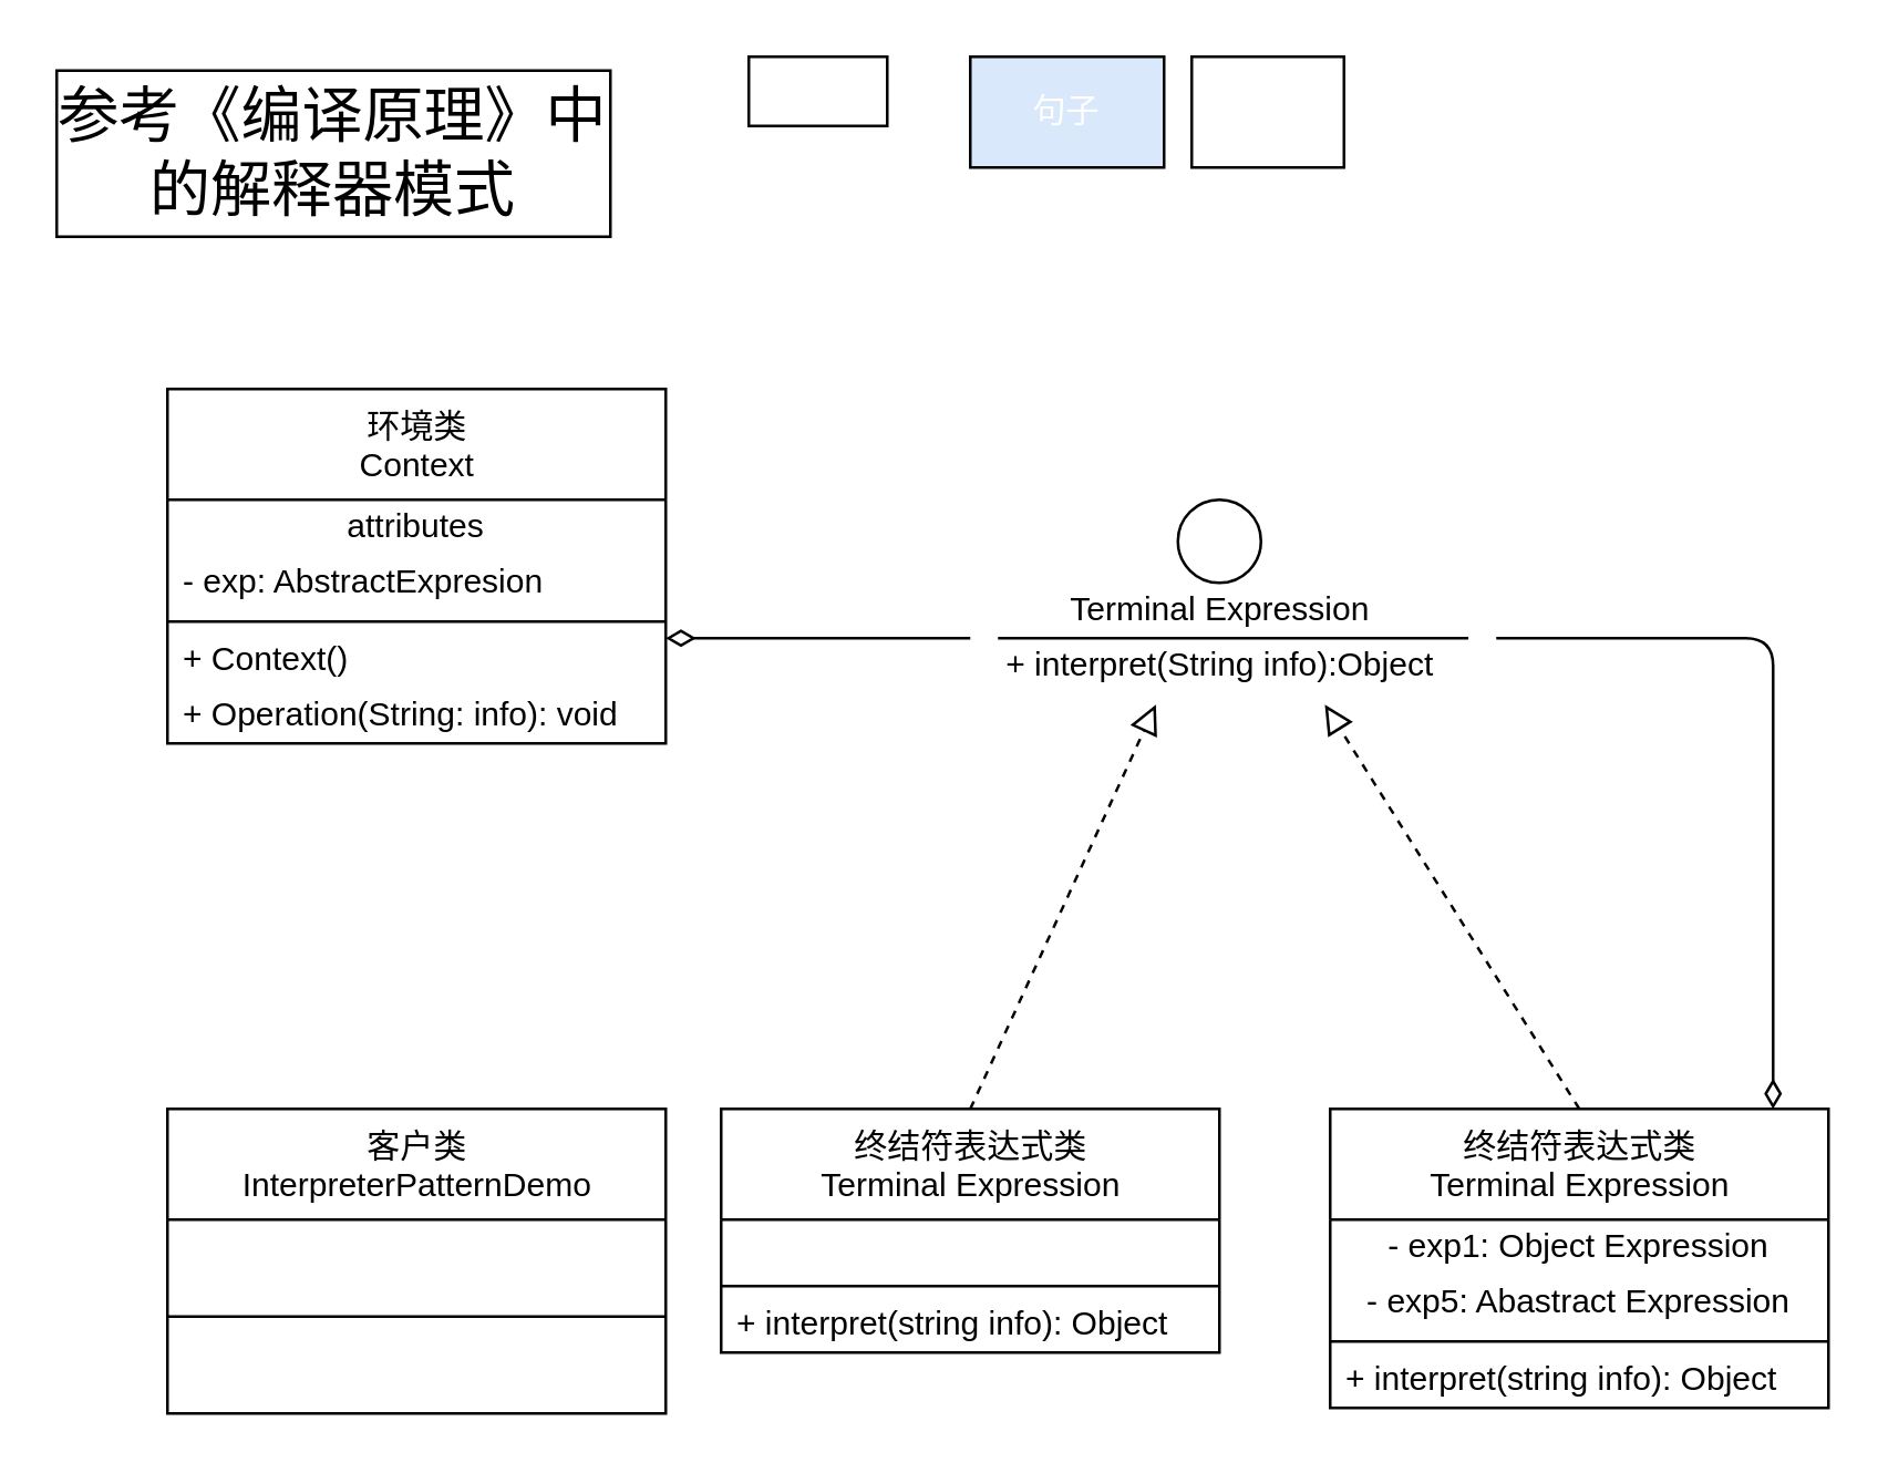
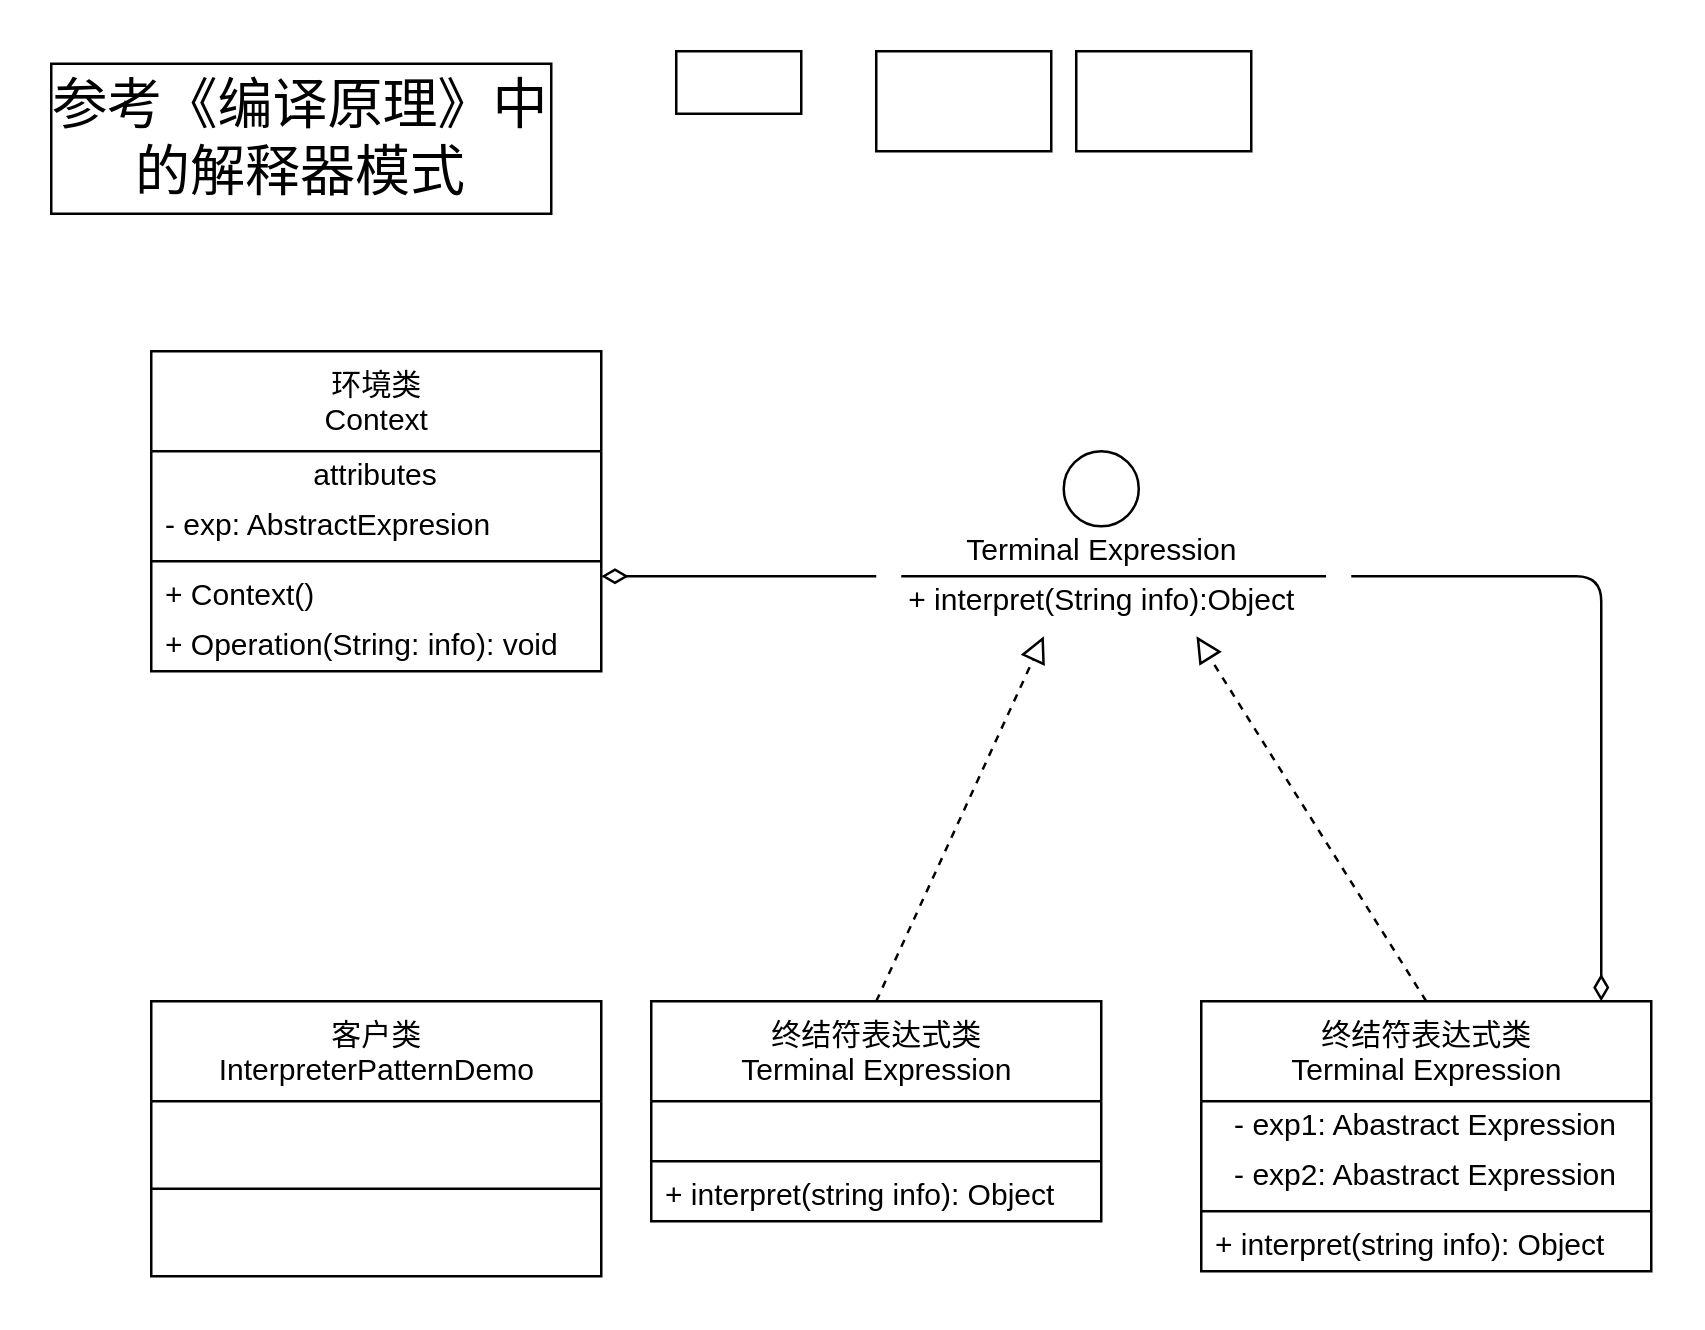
- <mxCell id="29" value="&lt;div style=&quot;text-align: left; font-size: 12px;&quot;&gt;&lt;span style=&quot;font-size: 12px;&quot;&gt;&lt;font color=&quot;#ffffff&quot; style=&quot;font-size: 12px;&quot;&gt;句子&lt;/font&gt;&lt;/span&gt;&lt;/div&gt;" style="rounded=0;whiteSpace=wrap;html=1;fontSize=12;fillColor=#dae8fc;" vertex="1" parent="1"><mxGeometry x="350" y="20" width="70" height="40" as="geometry" /></mxCell>
+ <mxCell id="29" value="&lt;div style=&quot;text-align: left; font-size: 12px;&quot;&gt;&lt;span style=&quot;font-size: 12px;&quot;&gt;&lt;font color=&quot;#ffffff&quot; style=&quot;font-size: 12px;&quot;&gt;句子&lt;/font&gt;&lt;/span&gt;&lt;/div&gt;" style="rounded=0;whiteSpace=wrap;html=1;fontSize=12;" vertex="1" parent="1"><mxGeometry x="350" y="20" width="70" height="40" as="geometry" /></mxCell>
- <mxCell id="30" value="&lt;span style=&quot;font-size: 12px; text-align: left;&quot;&gt;&lt;font color=&quot;#ffffff&quot; style=&quot;font-size: 12px;&quot;&gt;语法树&lt;/font&gt;&lt;/span&gt;" style="rounded=0;whiteSpace=wrap;html=1;fontSize=12;" vertex="1" parent="1"><mxGeometry x="430" y="20" width="55" height="40" as="geometry" /></mxCell>
+ <mxCell id="30" value="&lt;span style=&quot;font-size: 12px; text-align: left;&quot;&gt;&lt;font color=&quot;#ffffff&quot; style=&quot;font-size: 12px;&quot;&gt;语法树&lt;/font&gt;&lt;/span&gt;" style="rounded=0;whiteSpace=wrap;html=1;fontSize=12;" vertex="1" parent="1"><mxGeometry x="430" y="20" width="70" height="40" as="geometry" /></mxCell>
- <mxCell id="23" value="- exp1: Object Expression" style="text;html=1;strokeColor=none;fillColor=none;align=center;verticalAlign=middle;spacingLeft=4;spacingRight=4;overflow=hidden;rotatable=0;points=[[0,0.5],[1,0.5]];portConstraint=eastwest;" vertex="1" parent="22"><mxGeometry y="40" width="180" height="20" as="geometry" /></mxCell>
+ <mxCell id="23" value="- exp1: Abastract Expression" style="text;html=1;strokeColor=none;fillColor=none;align=center;verticalAlign=middle;spacingLeft=4;spacingRight=4;overflow=hidden;rotatable=0;points=[[0,0.5],[1,0.5]];portConstraint=eastwest;" vertex="1" parent="22"><mxGeometry y="40" width="180" height="20" as="geometry" /></mxCell>
- <mxCell id="24" value="- exp5: Abastract Expression" style="text;html=1;strokeColor=none;fillColor=none;align=center;verticalAlign=middle;spacingLeft=4;spacingRight=4;overflow=hidden;rotatable=0;points=[[0,0.5],[1,0.5]];portConstraint=eastwest;" vertex="1" parent="22"><mxGeometry y="60" width="180" height="20" as="geometry" /></mxCell>
+ <mxCell id="24" value="- exp2: Abastract Expression" style="text;html=1;strokeColor=none;fillColor=none;align=center;verticalAlign=middle;spacingLeft=4;spacingRight=4;overflow=hidden;rotatable=0;points=[[0,0.5],[1,0.5]];portConstraint=eastwest;" vertex="1" parent="22"><mxGeometry y="60" width="180" height="20" as="geometry" /></mxCell>
